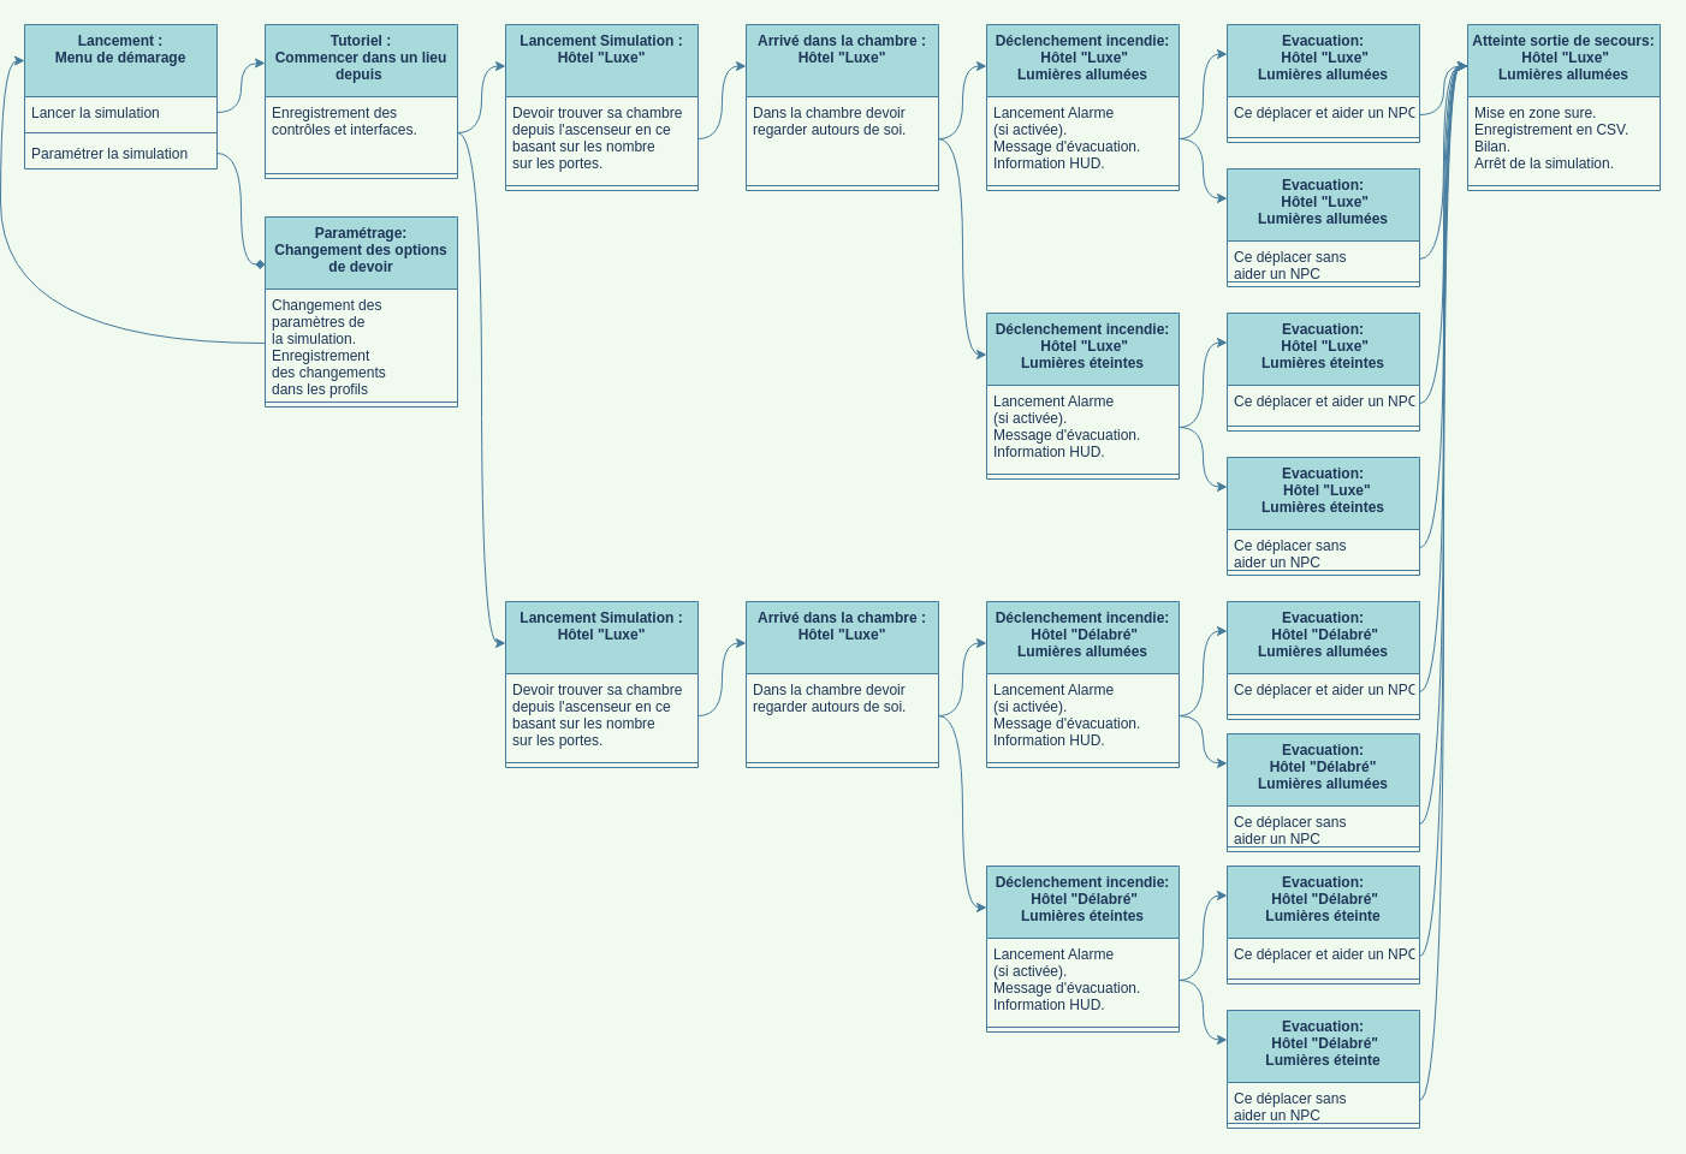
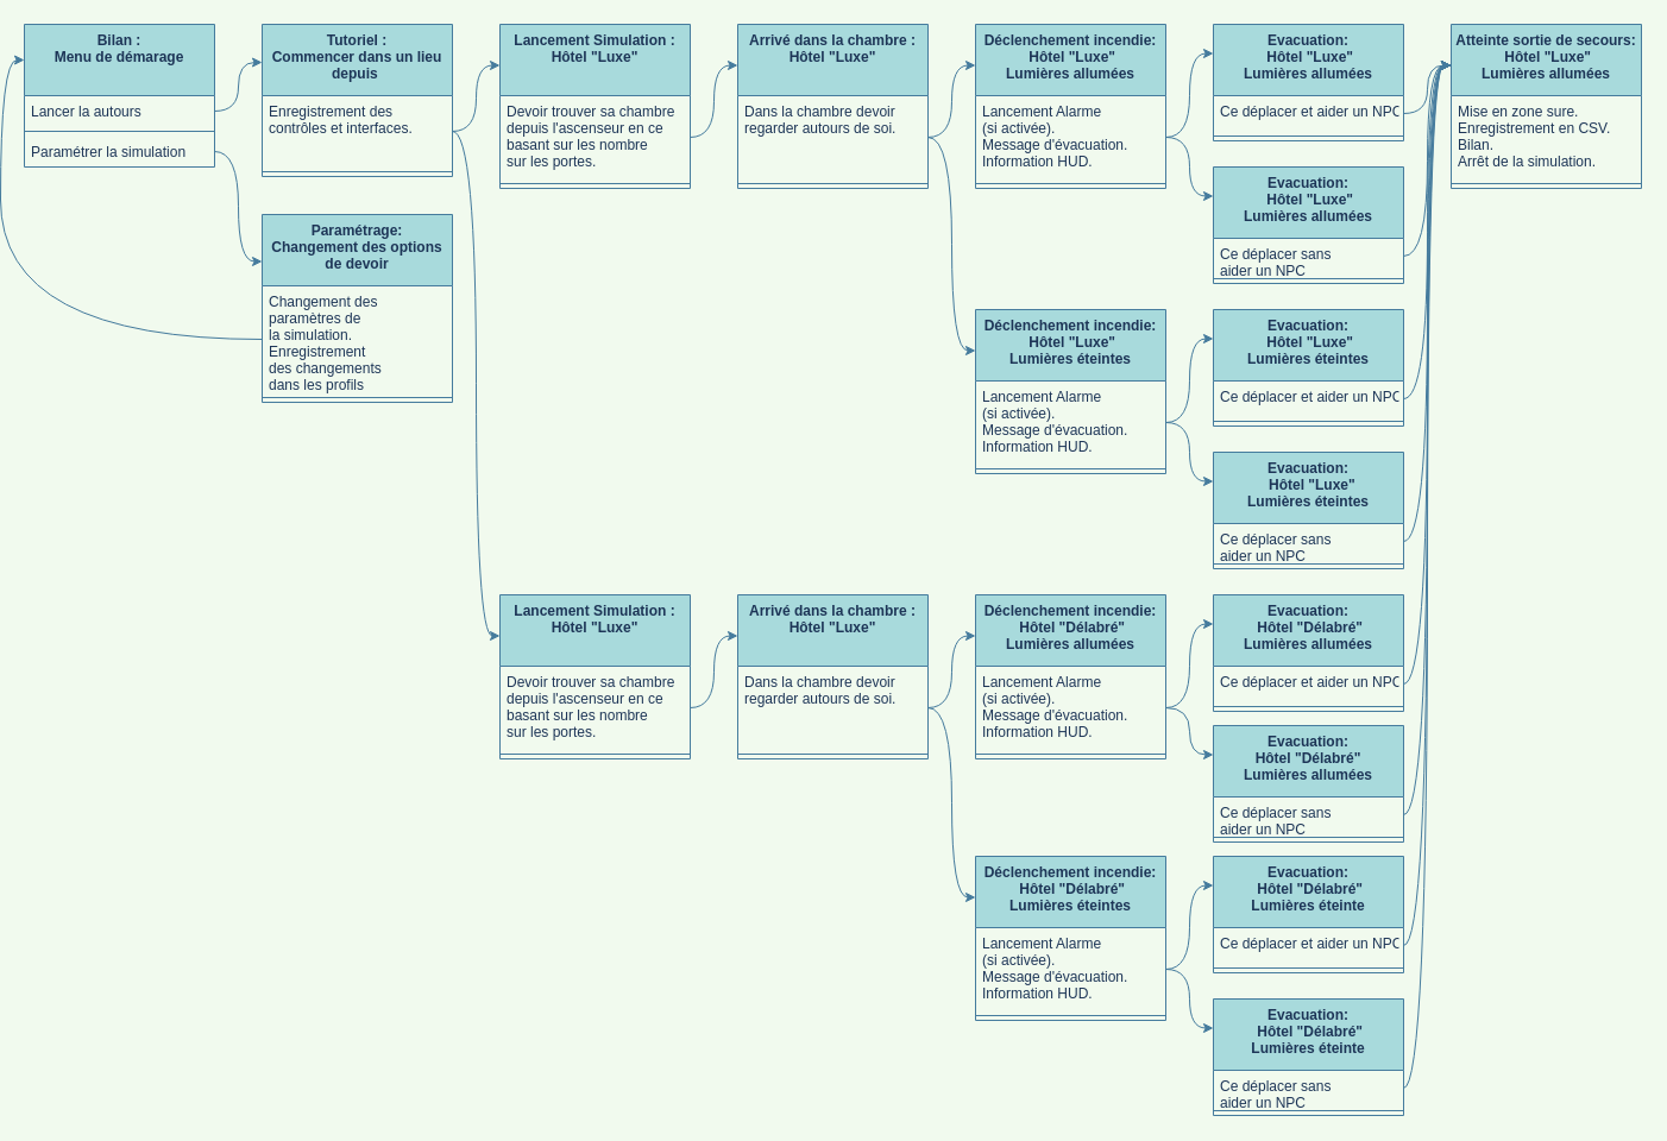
- <mxCell id="2" value="Lancement :&#10;Menu de démarage" style="swimlane;fontStyle=1;align=center;verticalAlign=top;childLayout=stackLayout;horizontal=1;startSize=60;horizontalStack=0;resizeParent=1;resizeParentMax=0;resizeLast=0;collapsible=1;marginBottom=0;rounded=0;fillColor=#A8DADC;strokeColor=#457B9D;fontColor=#1D3557;" vertex="1" parent="1"><mxGeometry x="20" y="20" width="160" height="120" as="geometry" /></mxCell>
+ <mxCell id="2" value="Bilan :&#10;Menu de démarage" style="swimlane;fontStyle=1;align=center;verticalAlign=top;childLayout=stackLayout;horizontal=1;startSize=60;horizontalStack=0;resizeParent=1;resizeParentMax=0;resizeLast=0;collapsible=1;marginBottom=0;rounded=0;fillColor=#A8DADC;strokeColor=#457B9D;fontColor=#1D3557;" vertex="1" parent="1"><mxGeometry x="20" y="20" width="160" height="120" as="geometry" /></mxCell>
- <mxCell id="3" value="Lancer la simulation" style="text;strokeColor=none;fillColor=none;align=left;verticalAlign=top;spacingLeft=4;spacingRight=4;overflow=hidden;rotatable=0;points=[[0,0.5],[1,0.5]];portConstraint=eastwest;rounded=0;fontColor=#1D3557;" vertex="1" parent="2"><mxGeometry y="60" width="160" height="26" as="geometry" /></mxCell>
+ <mxCell id="3" value="Lancer la autours" style="text;strokeColor=none;fillColor=none;align=left;verticalAlign=top;spacingLeft=4;spacingRight=4;overflow=hidden;rotatable=0;points=[[0,0.5],[1,0.5]];portConstraint=eastwest;rounded=0;fontColor=#1D3557;" vertex="1" parent="2"><mxGeometry y="60" width="160" height="26" as="geometry" /></mxCell>
- <mxCell id="43" style="edgeStyle=orthogonalEdgeStyle;rounded=0;orthogonalLoop=1;jettySize=auto;html=1;exitX=1;exitY=0.5;exitDx=0;exitDy=0;entryX=0;entryY=0.25;entryDx=0;entryDy=0;curved=1;labelBackgroundColor=#F1FAEE;strokeColor=#457B9D;fontColor=#1D3557;endArrow=diamond;" edge="1" parent="1" source="5" target="39"><mxGeometry relative="1" as="geometry" /></mxCell>
+ <mxCell id="43" style="edgeStyle=orthogonalEdgeStyle;rounded=0;orthogonalLoop=1;jettySize=auto;html=1;exitX=1;exitY=0.5;exitDx=0;exitDy=0;entryX=0;entryY=0.25;entryDx=0;entryDy=0;curved=1;labelBackgroundColor=#F1FAEE;strokeColor=#457B9D;fontColor=#1D3557;" edge="1" parent="1" source="5" target="39"><mxGeometry relative="1" as="geometry" /></mxCell>
